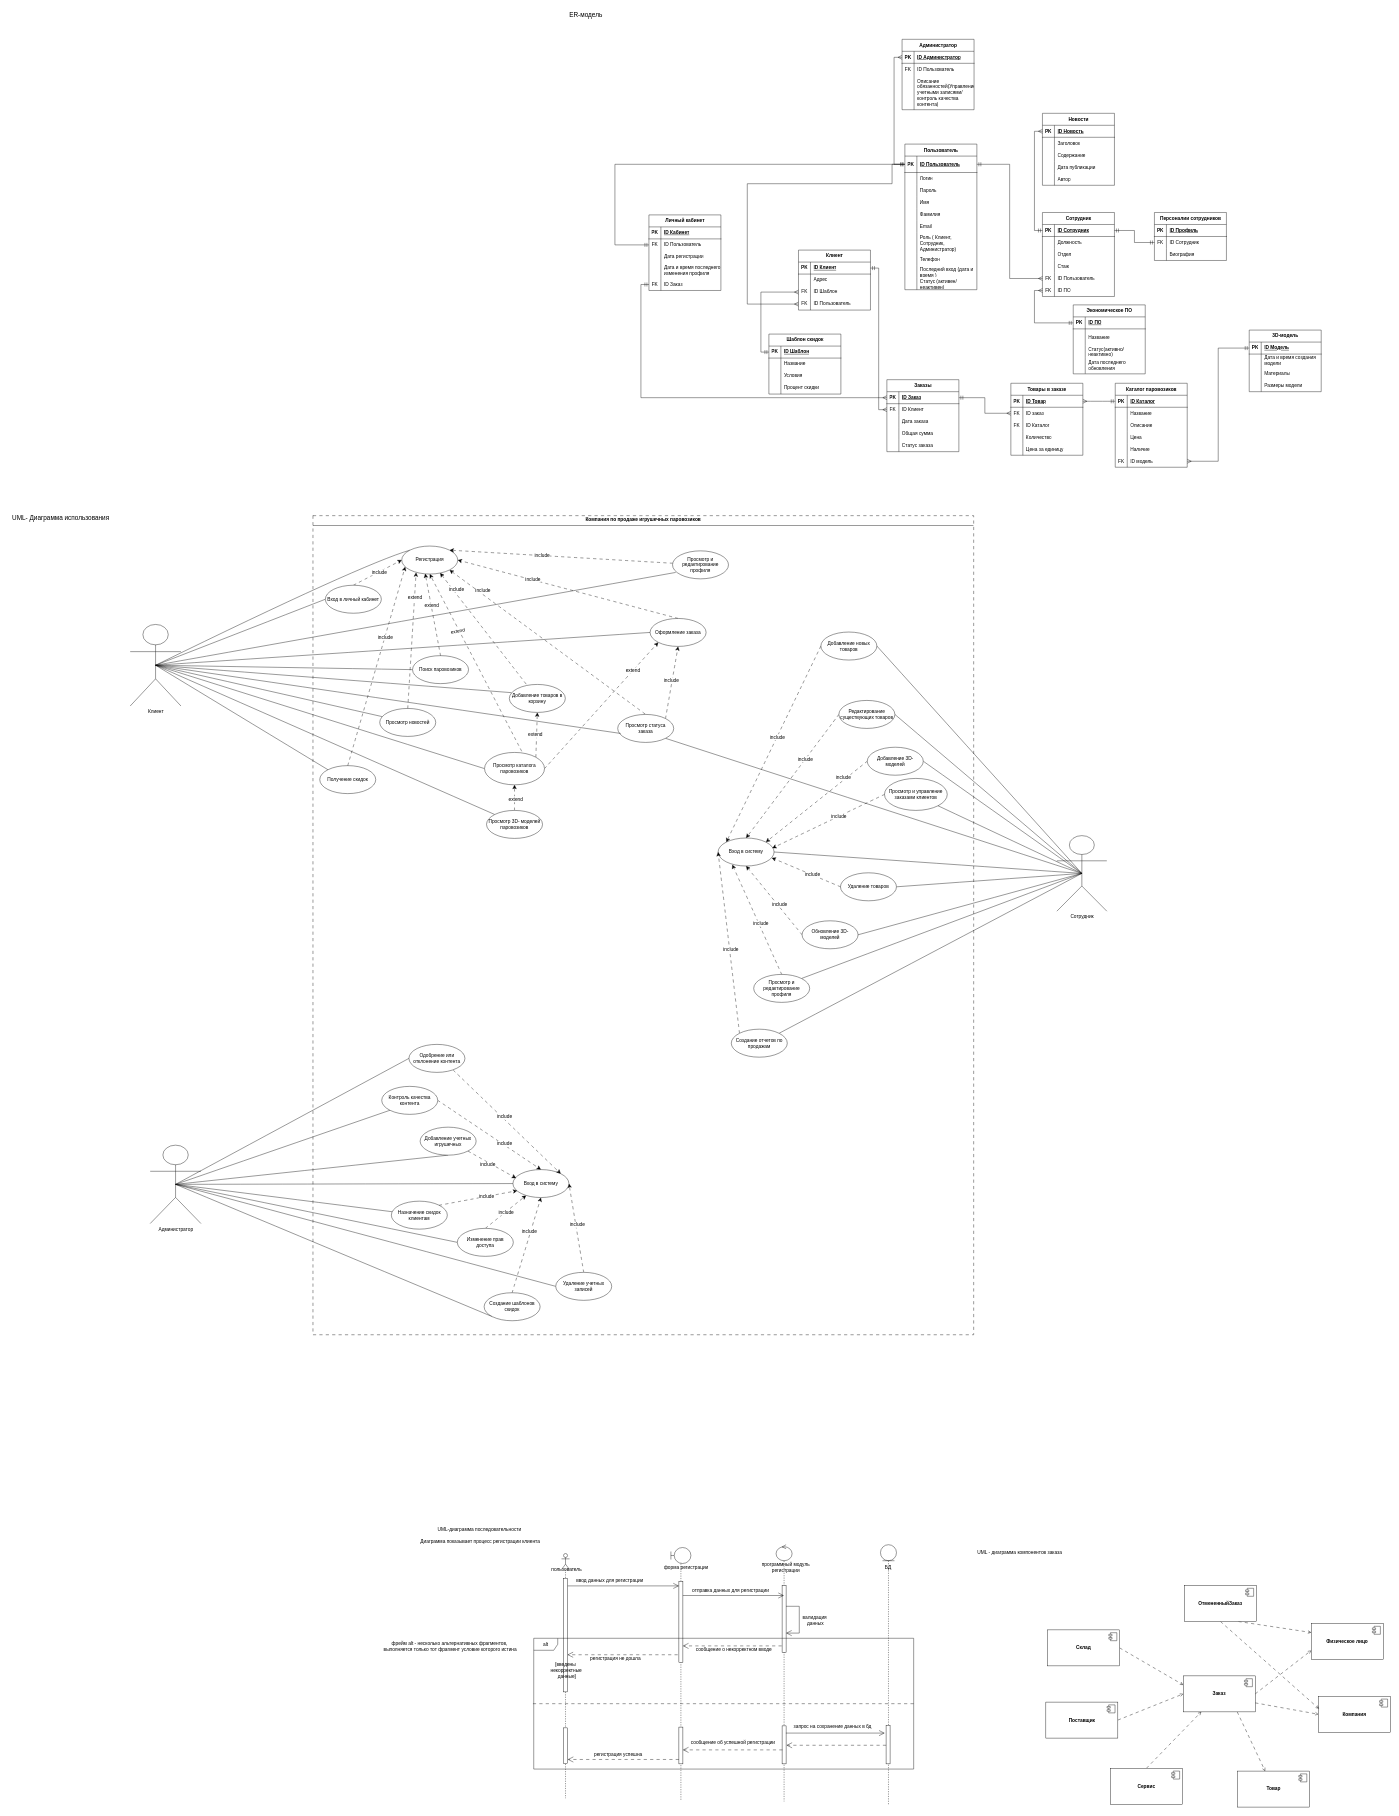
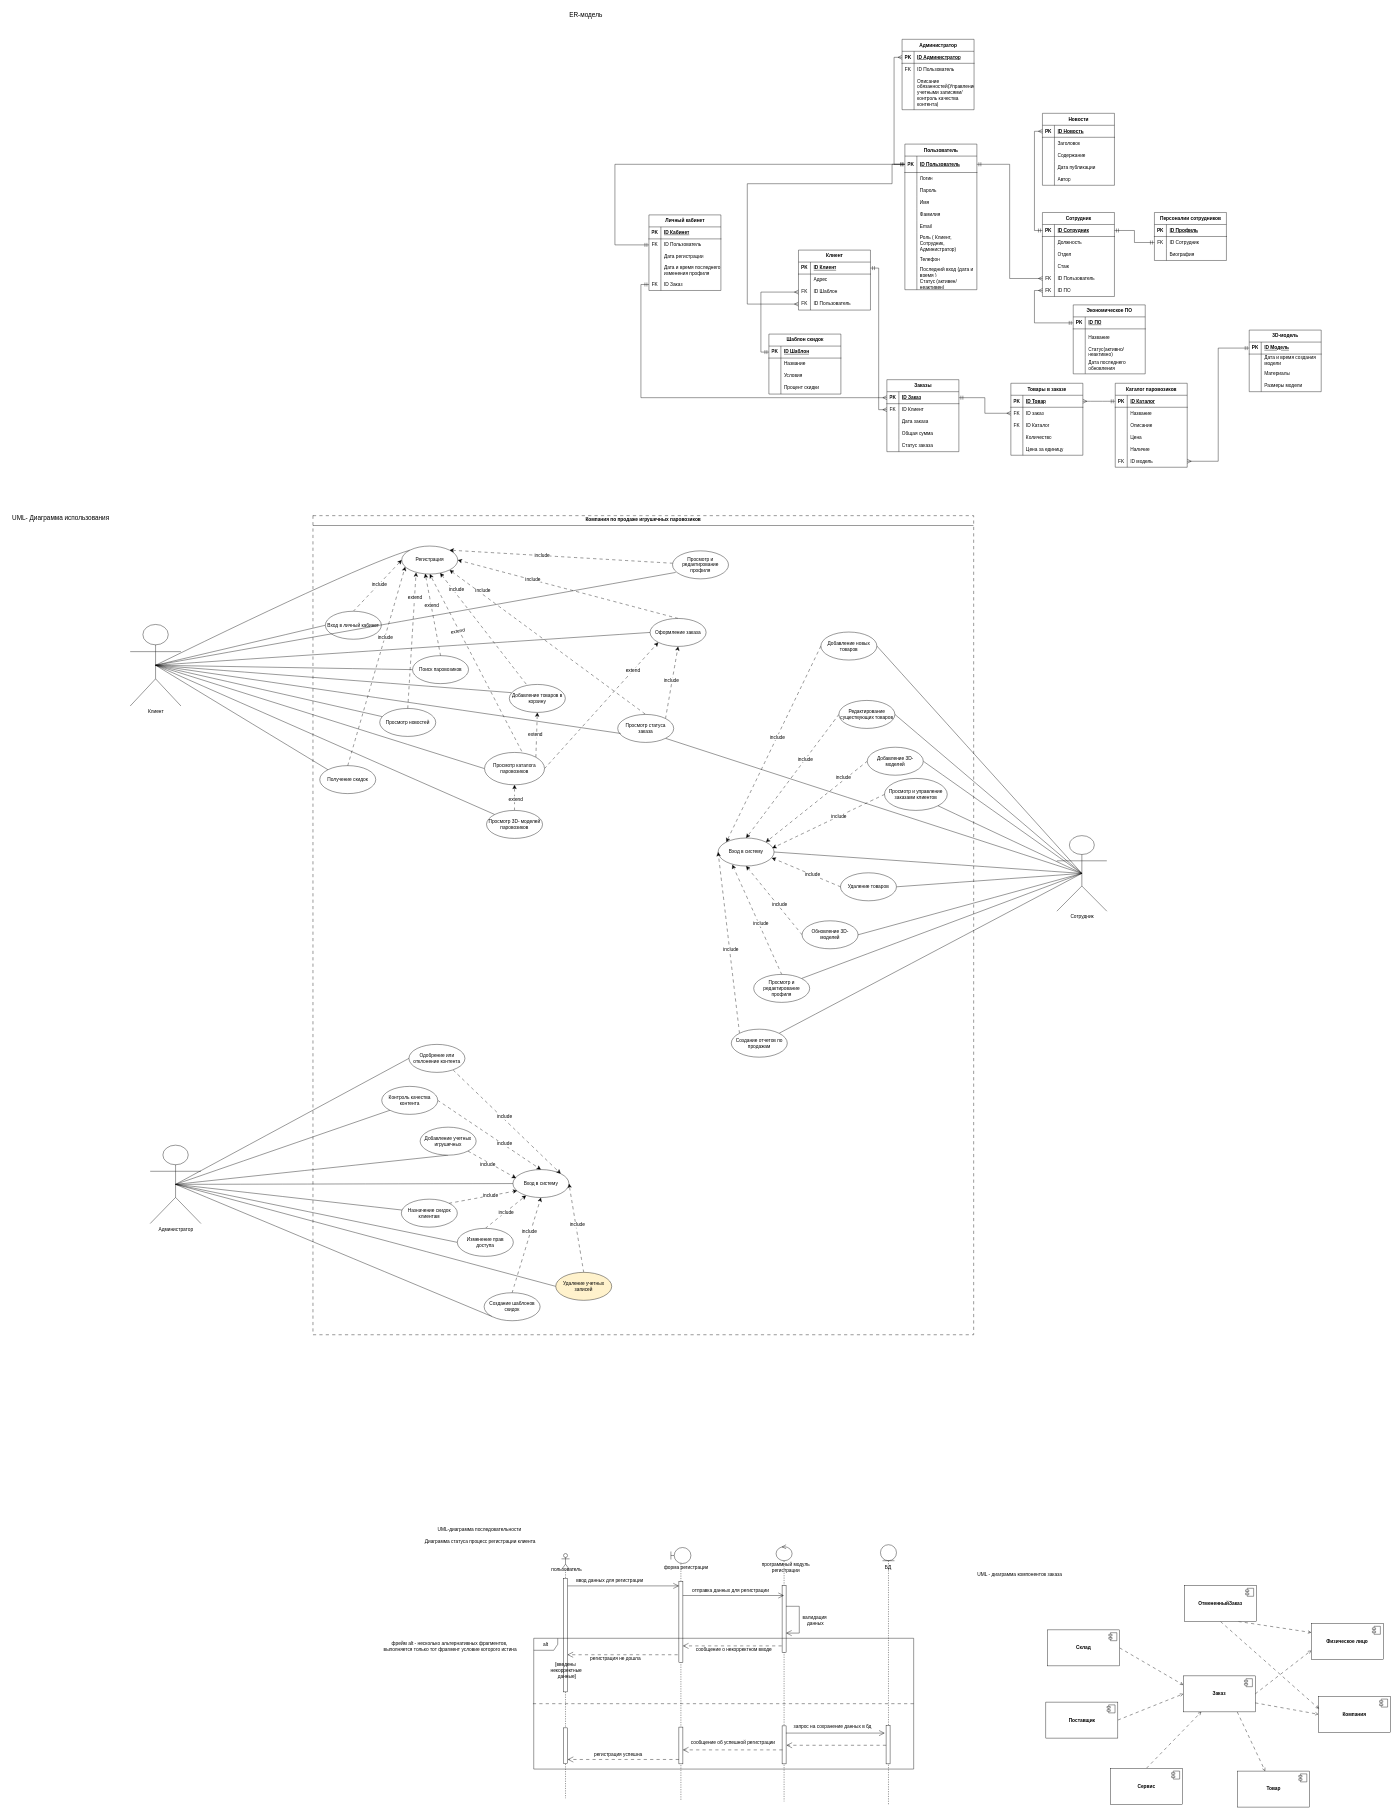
- <mxCell id="49" value="Вход в личный кабинет" style="ellipse;whiteSpace=wrap;html=1;" parent="1" vertex="1"><mxGeometry x="813" y="1462" width="140" height="70" as="geometry" /></mxCell>
+ <mxCell id="49" value="Вход в личный кабинет" style="ellipse;whiteSpace=wrap;html=1;" parent="1" vertex="1"><mxGeometry x="813" y="1527" width="140" height="70" as="geometry" /></mxCell>
- <mxCell id="98" value="Назначение скидок клиентам" style="ellipse;whiteSpace=wrap;html=1;" parent="1" vertex="1"><mxGeometry x="978" y="3002" width="140" height="70" as="geometry" /></mxCell>
+ <mxCell id="98" value="Назначение скидок клиентам" style="ellipse;whiteSpace=wrap;html=1;" parent="1" vertex="1"><mxGeometry x="1003" y="2997" width="140" height="70" as="geometry" /></mxCell>
- <mxCell id="83" value="Удаление учетных записей" style="ellipse;whiteSpace=wrap;html=1;" parent="1" vertex="1"><mxGeometry x="1389" y="3180" width="140" height="70" as="geometry" /></mxCell>
+ <mxCell id="83" value="Удаление учетных записей" style="ellipse;whiteSpace=wrap;html=1;fillColor=#fff2cc;" parent="1" vertex="1"><mxGeometry x="1389" y="3180" width="140" height="70" as="geometry" /></mxCell>
- <mxCell id="124" value="Диаграмма показывает процесс регистрации клиента" style="text;html=1;align=center;verticalAlign=middle;resizable=0;points=[];autosize=1;strokeColor=none;fillColor=none;" parent="1" vertex="1"><mxGeometry x="1041" y="3839" width="317" height="26" as="geometry" /></mxCell>
+ <mxCell id="124" value="Диаграмма статуса процесс регистрации клиента" style="text;html=1;align=center;verticalAlign=middle;resizable=0;points=[];autosize=1;strokeColor=none;fillColor=none;" parent="1" vertex="1"><mxGeometry x="1041" y="3839" width="317" height="26" as="geometry" /></mxCell>
- <mxCell id="158" value="UML - диаграмма компонентов заказа" style="text;html=1;align=center;verticalAlign=middle;resizable=0;points=[];autosize=1;strokeColor=none;fillColor=none;" parent="1" vertex="1"><mxGeometry x="2434" y="3868" width="230" height="26" as="geometry" /></mxCell>
+ <mxCell id="158" value="UML - диаграмма компонентов заказа" style="text;html=1;align=center;verticalAlign=middle;resizable=0;points=[];autosize=1;strokeColor=none;fillColor=none;" parent="1" vertex="1"><mxGeometry x="2434" y="3923" width="230" height="26" as="geometry" /></mxCell>
